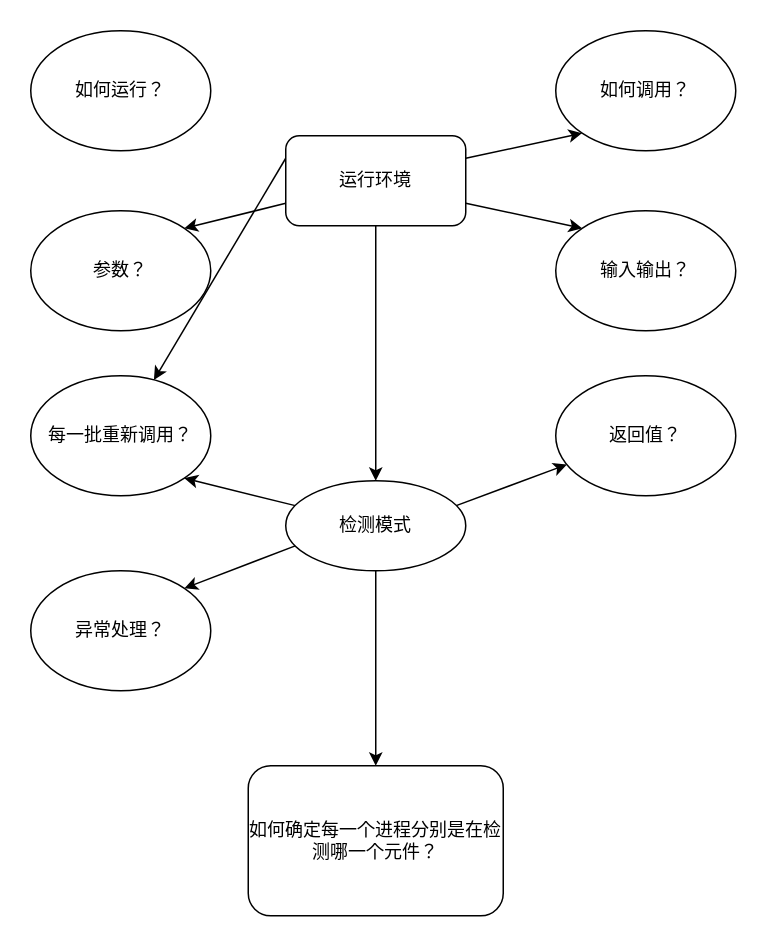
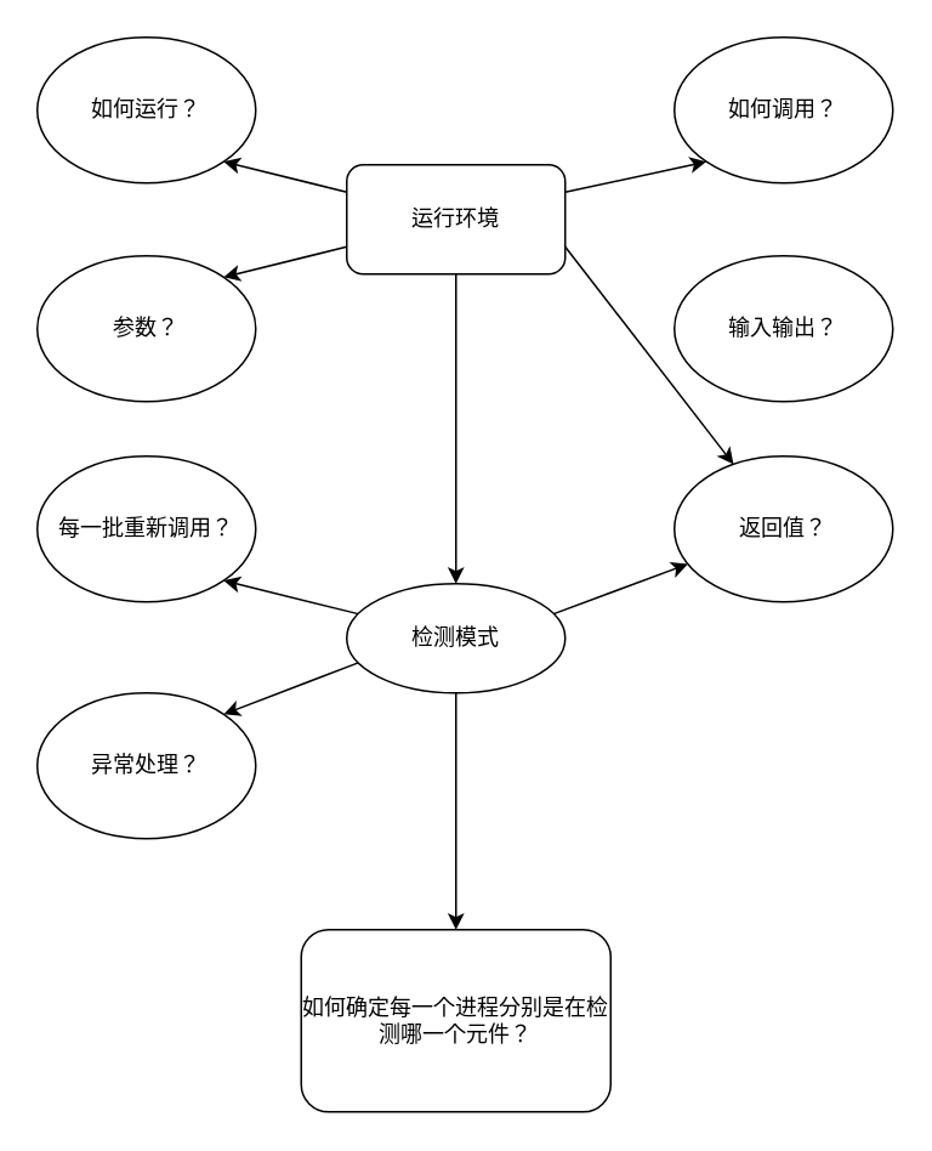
- <mxCell id="5" style="edgeStyle=none;rounded=0;orthogonalLoop=1;jettySize=auto;html=1;exitX=1;exitY=0.75;exitDx=0;exitDy=0;entryX=0;entryY=0;entryDx=0;entryDy=0;" edge="1" parent="1" source="7" target="11"><mxGeometry relative="1" as="geometry" /></mxCell>
+ <mxCell id="5" style="edgeStyle=none;rounded=0;orthogonalLoop=1;jettySize=auto;html=1;exitX=1;exitY=0.75;exitDx=0;exitDy=0;" edge="1" parent="1" source="7" target="18"><mxGeometry relative="1" as="geometry" /></mxCell>
- <mxCell id="2" style="rounded=0;orthogonalLoop=1;jettySize=auto;html=1;exitX=0;exitY=0.25;exitDx=0;exitDy=0;" edge="1" parent="1" source="7" target="17"><mxGeometry relative="1" as="geometry" /></mxCell>
+ <mxCell id="2" style="rounded=0;orthogonalLoop=1;jettySize=auto;html=1;exitX=0;exitY=0.25;exitDx=0;exitDy=0;entryX=1;entryY=1;entryDx=0;entryDy=0;" edge="1" parent="1" source="7" target="8"><mxGeometry relative="1" as="geometry" /></mxCell>
